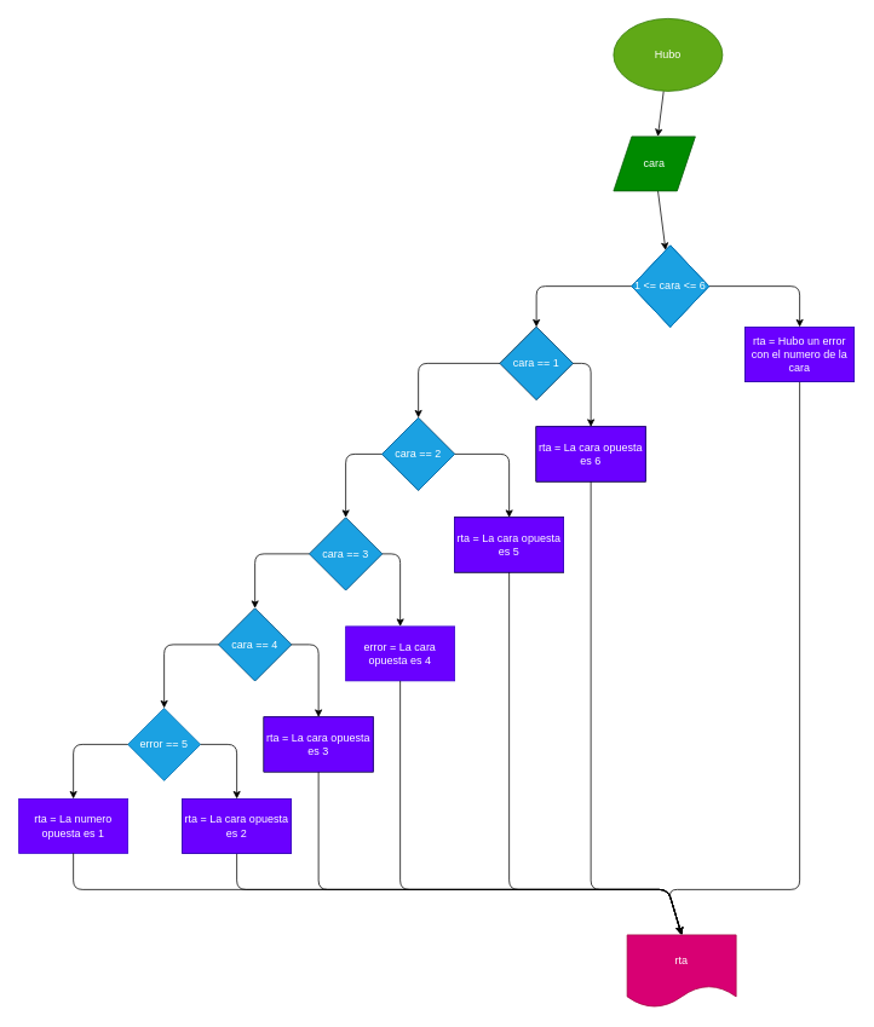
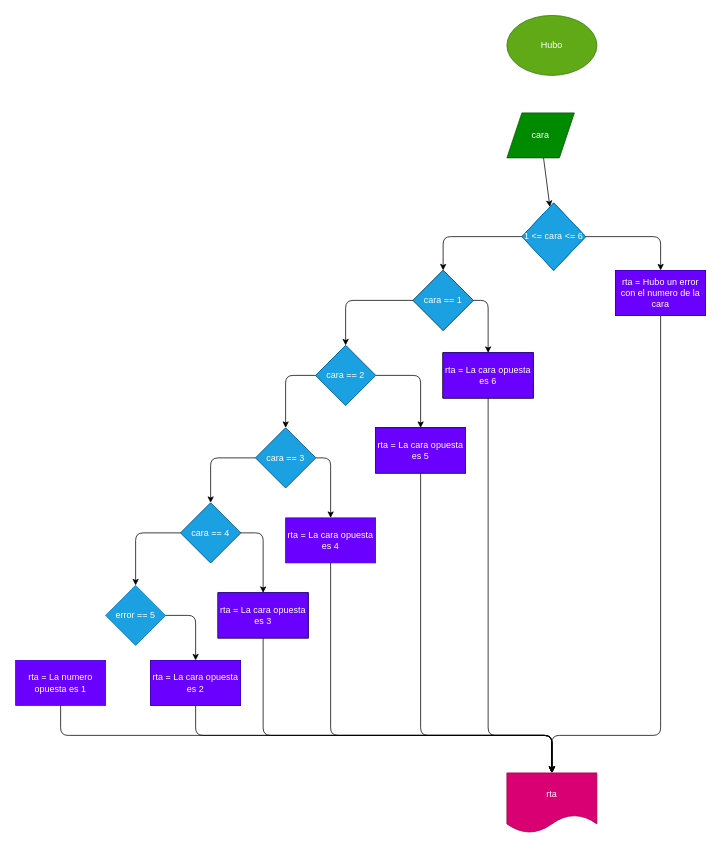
- <mxCell id="2" value="" style="edgeStyle=none;html=1;" edge="1" parent="1" source="3" target="5"><mxGeometry relative="1" as="geometry" /></mxCell>
- <mxCell id="13" value="error = La cara opuesta es 4" style="rounded=0;whiteSpace=wrap;html=1;direction=east;fillColor=#6a00ff;fontColor=#ffffff;strokeColor=#3700CC;" vertex="1" parent="1"><mxGeometry x="380" y="690" width="120" height="60" as="geometry" /></mxCell>
+ <mxCell id="13" value="rta = La cara opuesta es 4" style="rounded=0;whiteSpace=wrap;html=1;direction=east;fillColor=#6a00ff;fontColor=#ffffff;strokeColor=#3700CC;" vertex="1" parent="1"><mxGeometry x="380" y="690" width="120" height="60" as="geometry" /></mxCell>
- <mxCell id="31" value="" style="endArrow=classic;html=1;exitX=0;exitY=0.5;exitDx=0;exitDy=0;entryX=0.5;entryY=0;entryDx=0;entryDy=0;" edge="1" parent="1" source="16" target="19"><mxGeometry width="50" height="50" relative="1" as="geometry"><mxPoint x="20" y="850" as="sourcePoint" /><mxPoint x="70" y="800" as="targetPoint" /><Array as="points"><mxPoint x="80" y="820" /></Array></mxGeometry></mxCell>
- <mxCell id="20" value="rta" style="shape=document;whiteSpace=wrap;html=1;boundedLbl=1;fillColor=#d80073;fontColor=#ffffff;strokeColor=#A50040;" vertex="1" parent="1"><mxGeometry x="690" y="1030" width="120" height="80" as="geometry" /></mxCell>
+ <mxCell id="20" value="rta" style="shape=document;whiteSpace=wrap;html=1;boundedLbl=1;fillColor=#d80073;fontColor=#ffffff;strokeColor=#A50040;" vertex="1" parent="1"><mxGeometry x="675" y="1030" width="120" height="80" as="geometry" /></mxCell>
